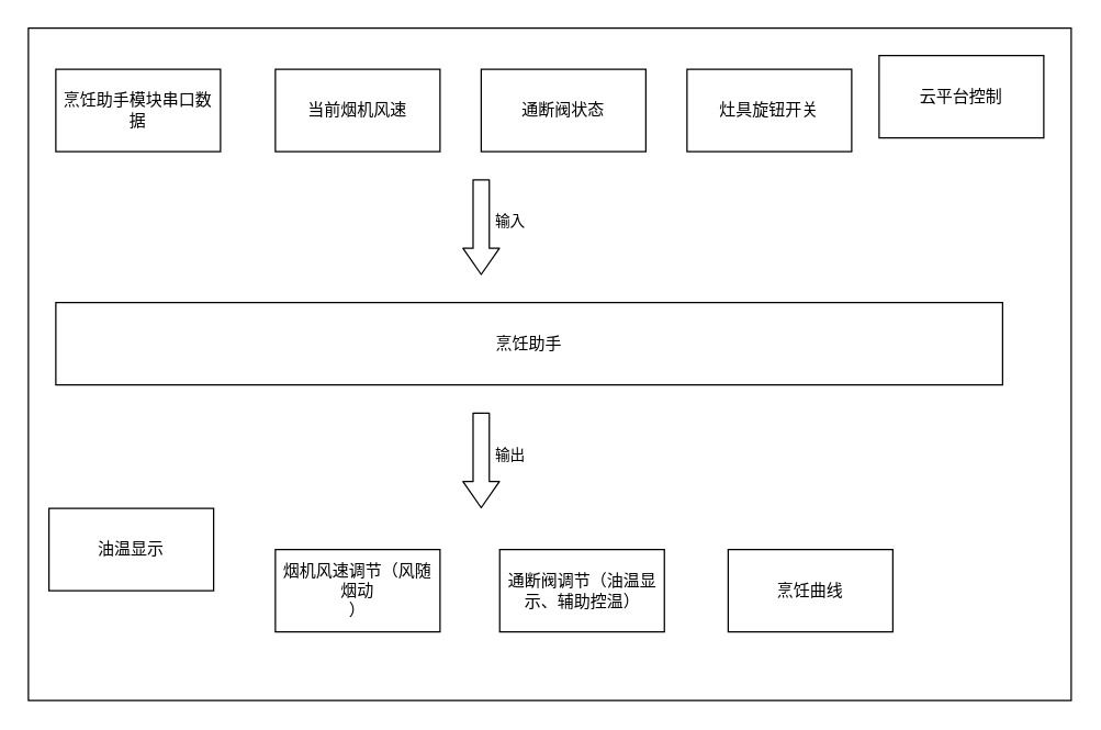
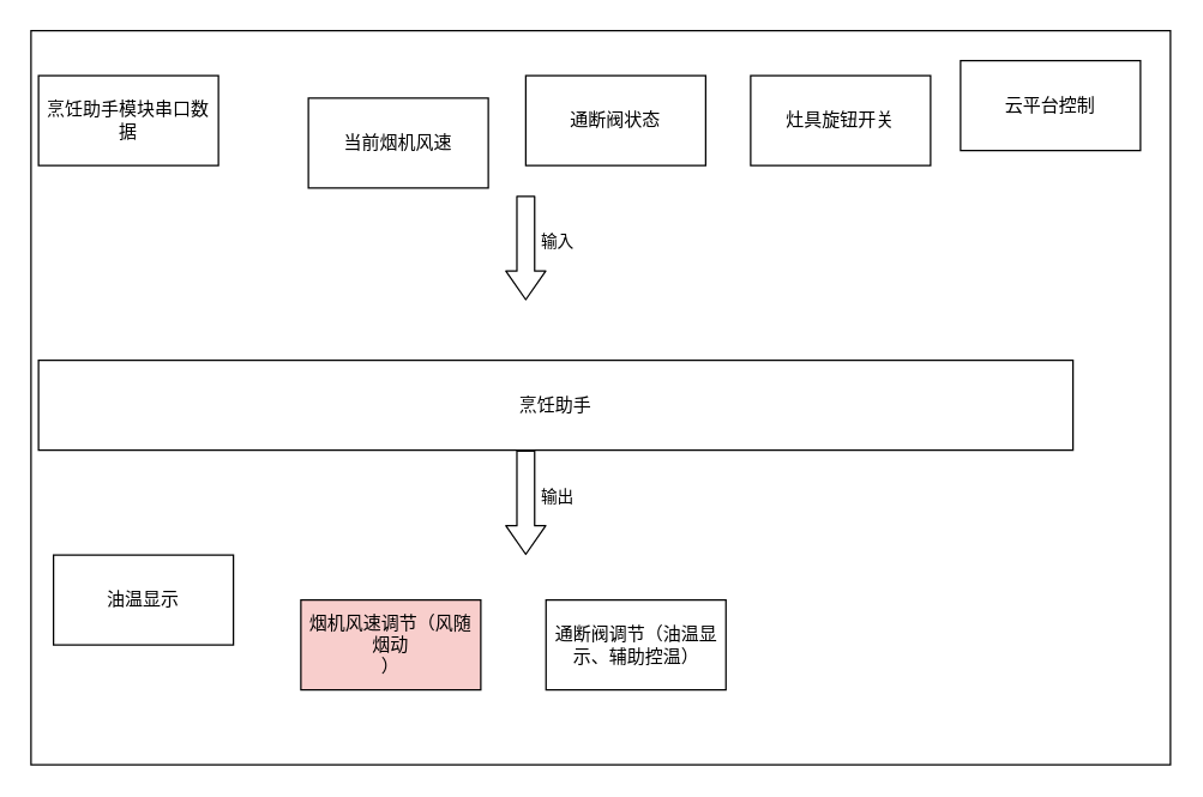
- <mxCell id="4" value="烹饪助手模块串口数据" style="rounded=0;whiteSpace=wrap;html=1;" parent="1" vertex="1"><mxGeometry x="40" y="50" width="120" height="60" as="geometry" /></mxCell>
+ <mxCell id="4" value="烹饪助手模块串口数据" style="rounded=0;whiteSpace=wrap;html=1;" parent="1" vertex="1"><mxGeometry x="25" y="50" width="120" height="60" as="geometry" /></mxCell>
- <mxCell id="5" value="当前烟机风速" style="rounded=0;whiteSpace=wrap;html=1;" parent="1" vertex="1"><mxGeometry x="200" y="50" width="120" height="60" as="geometry" /></mxCell>
+ <mxCell id="5" value="当前烟机风速" style="rounded=0;whiteSpace=wrap;html=1;" parent="1" vertex="1"><mxGeometry x="205" y="65" width="120" height="60" as="geometry" /></mxCell>
- <mxCell id="3" value="烹饪助手" style="rounded=0;whiteSpace=wrap;html=1;" parent="1" vertex="1"><mxGeometry x="40" y="220" width="690" height="60" as="geometry" /></mxCell>
+ <mxCell id="3" value="烹饪助手" style="rounded=0;whiteSpace=wrap;html=1;" parent="1" vertex="1"><mxGeometry x="25" y="240" width="690" height="60" as="geometry" /></mxCell>
- <mxCell id="13" value="烟机风速调节（风随烟动&lt;br&gt;）" style="rounded=0;whiteSpace=wrap;html=1;" parent="1" vertex="1"><mxGeometry x="200" y="400" width="120" height="60" as="geometry" /></mxCell>
+ <mxCell id="13" value="烟机风速调节（风随烟动&lt;br&gt;）" style="rounded=0;whiteSpace=wrap;html=1;fillColor=#f8cecc;" parent="1" vertex="1"><mxGeometry x="200" y="400" width="120" height="60" as="geometry" /></mxCell>
- <mxCell id="16" value="烹饪曲线" style="rounded=0;whiteSpace=wrap;html=1;" parent="1" vertex="1"><mxGeometry x="530" y="400" width="120" height="60" as="geometry" /></mxCell>
